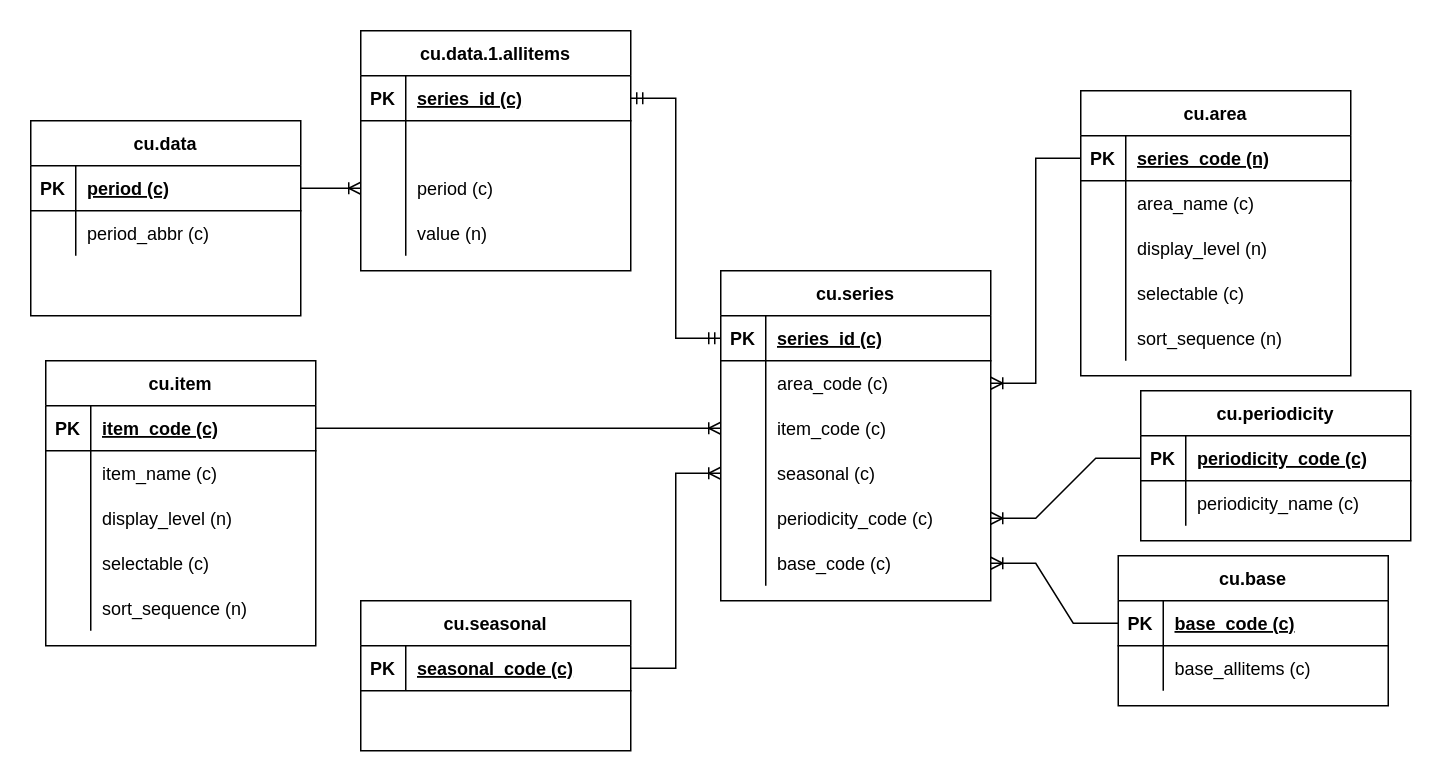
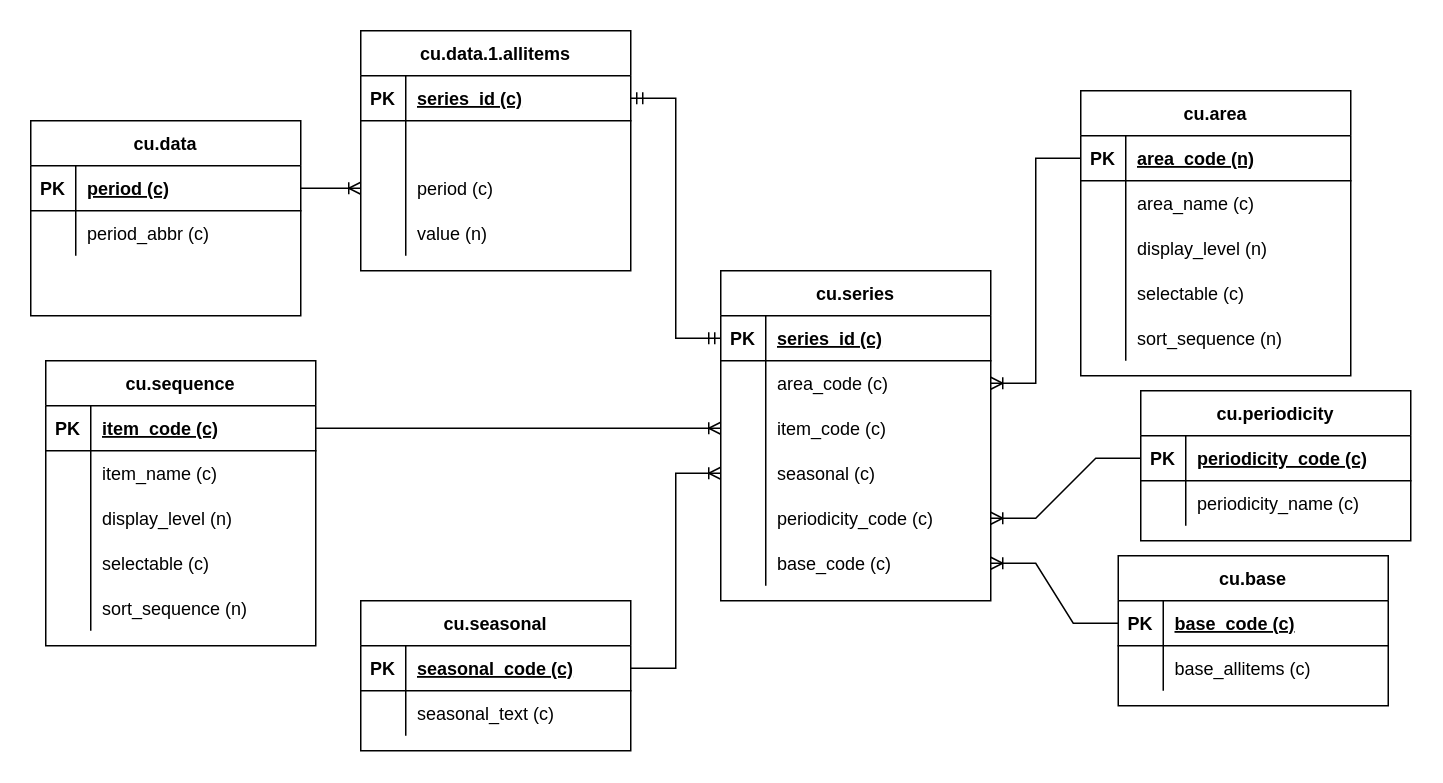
- <mxCell id="5" value="series_code (n)" style="shape=partialRectangle;connectable=0;fillColor=none;top=0;left=0;bottom=0;right=0;align=left;spacingLeft=6;fontStyle=5;overflow=hidden;" vertex="1" parent="3"><mxGeometry x="30" width="150" height="30" as="geometry"><mxRectangle width="150" height="30" as="alternateBounds" /></mxGeometry></mxCell>
+ <mxCell id="5" value="area_code (n)" style="shape=partialRectangle;connectable=0;fillColor=none;top=0;left=0;bottom=0;right=0;align=left;spacingLeft=6;fontStyle=5;overflow=hidden;" vertex="1" parent="3"><mxGeometry x="30" width="150" height="30" as="geometry"><mxRectangle width="150" height="30" as="alternateBounds" /></mxGeometry></mxCell>
- <mxCell id="37" value="cu.item" style="shape=table;startSize=30;container=1;collapsible=1;childLayout=tableLayout;fixedRows=1;rowLines=0;fontStyle=1;align=center;resizeLast=1;" vertex="1" parent="1"><mxGeometry x="30" y="240" width="180" height="190" as="geometry" /></mxCell>
+ <mxCell id="37" value="cu.sequence" style="shape=table;startSize=30;container=1;collapsible=1;childLayout=tableLayout;fixedRows=1;rowLines=0;fontStyle=1;align=center;resizeLast=1;" vertex="1" parent="1"><mxGeometry x="30" y="240" width="180" height="190" as="geometry" /></mxCell>
+ <mxCell id="76" value="seasonal_text (c)" style="shape=partialRectangle;connectable=0;fillColor=none;top=0;left=0;bottom=0;right=0;align=left;spacingLeft=6;overflow=hidden;" vertex="1" parent="74"><mxGeometry x="30" width="150" height="30" as="geometry"><mxRectangle width="150" height="30" as="alternateBounds" /></mxGeometry></mxCell>
